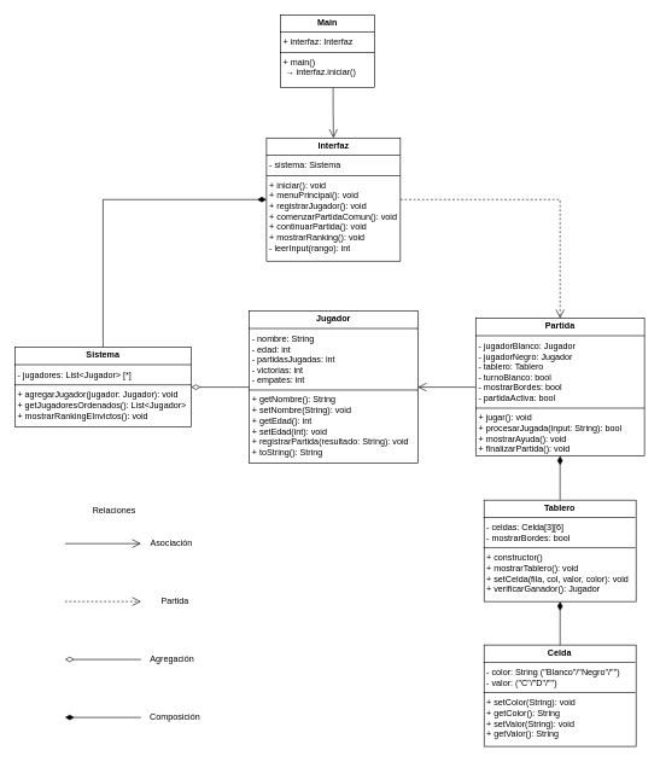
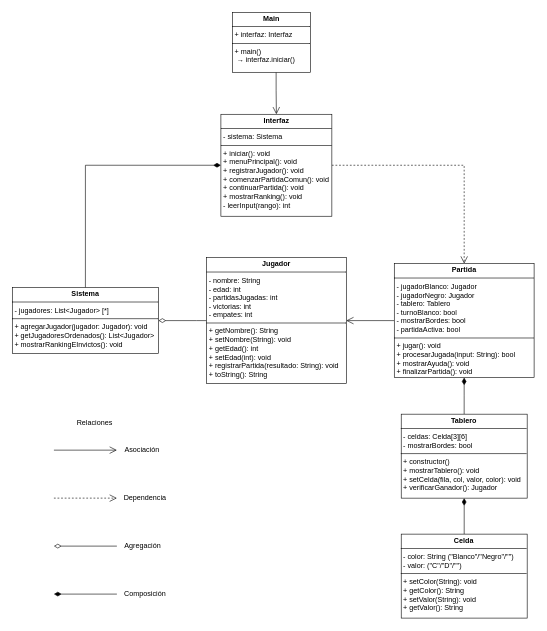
- <mxCell id="22" value="Partida" style="text;html=1;align=center;verticalAlign=middle;resizable=0;points=[];autosize=1;strokeColor=none;fillColor=none;" vertex="1" parent="1"><mxGeometry x="195.87" y="815" width="90" height="30" as="geometry" /></mxCell>
+ <mxCell id="22" value="Dependencia" style="text;html=1;align=center;verticalAlign=middle;resizable=0;points=[];autosize=1;strokeColor=none;fillColor=none;" vertex="1" parent="1"><mxGeometry x="195.87" y="815" width="90" height="30" as="geometry" /></mxCell>
